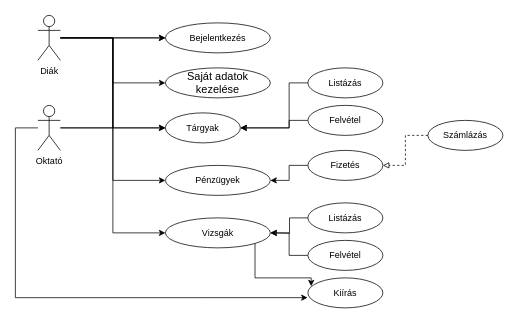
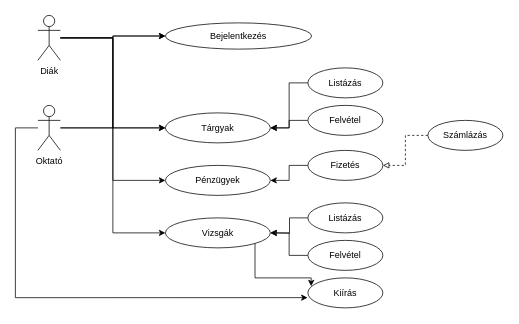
- <mxCell id="2" value="Bejelentkezés&lt;br&gt;&lt;span id=&quot;docs-internal-guid-5379b906-7fff-3f9e-3b3d-01d0d35dbc01&quot;&gt;&lt;/span&gt;&lt;span id=&quot;docs-internal-guid-5379b906-7fff-3f9e-3b3d-01d0d35dbc01&quot;&gt;&lt;/span&gt;" style="ellipse;whiteSpace=wrap;html=1;" vertex="1" parent="1"><mxGeometry x="220" y="30" width="140" height="40" as="geometry" /></mxCell>
+ <mxCell id="2" value="Bejelentkezés&lt;br&gt;&lt;span id=&quot;docs-internal-guid-5379b906-7fff-3f9e-3b3d-01d0d35dbc01&quot;&gt;&lt;/span&gt;&lt;span id=&quot;docs-internal-guid-5379b906-7fff-3f9e-3b3d-01d0d35dbc01&quot;&gt;&lt;/span&gt;" style="ellipse;whiteSpace=wrap;html=1;" vertex="1" parent="1"><mxGeometry x="220" y="30" width="195" height="35" as="geometry" /></mxCell>
- <mxCell id="8" style="edgeStyle=orthogonalEdgeStyle;rounded=0;orthogonalLoop=1;jettySize=auto;html=1;entryX=0;entryY=0.5;entryDx=0;entryDy=0;" edge="1" parent="1" source="12" target="13"><mxGeometry relative="1" as="geometry" /></mxCell>
- <mxCell id="13" value="&lt;p style=&quot;line-height:1.38;margin-top:0pt;margin-bottom:0pt;&quot; dir=&quot;ltr&quot;&gt;&lt;/p&gt;&lt;div&gt;&lt;/div&gt;&lt;span style=&quot;font-size: 11pt; font-family: Arial; background-color: transparent; font-variant-numeric: normal; font-variant-east-asian: normal; vertical-align: baseline;&quot;&gt;Saját adatok kezelése&lt;/span&gt;&lt;span id=&quot;docs-internal-guid-91f704aa-7fff-d391-dc4d-e6d4dd4163ff&quot;&gt;&lt;/span&gt;" style="ellipse;whiteSpace=wrap;html=1;" vertex="1" parent="1"><mxGeometry x="220" y="90" width="140" height="40" as="geometry" /></mxCell>
- <mxCell id="14" value="Tárgyak" style="ellipse;whiteSpace=wrap;html=1;" vertex="1" parent="1"><mxGeometry x="220" y="150" width="100" height="40" as="geometry" /></mxCell>
+ <mxCell id="14" value="Tárgyak" style="ellipse;whiteSpace=wrap;html=1;" vertex="1" parent="1"><mxGeometry x="220" y="150" width="140" height="40" as="geometry" /></mxCell>
